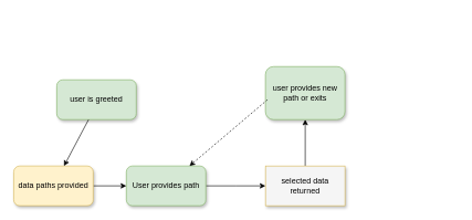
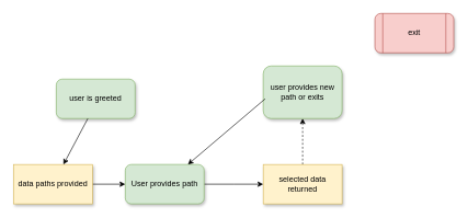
+ <mxCell id="12" value="exit" style="shape=process;whiteSpace=wrap;html=1;backgroundOutline=1;fillColor=#f8cecc;strokeColor=#b85450;fontColor=#000000;rounded=1;shadow=1;" parent="1" vertex="1"><mxGeometry x="570" y="20" width="120" height="60" as="geometry" /></mxCell>
- <mxCell id="11" value="" style="endArrow=classic;html=1;exitX=0.025;exitY=0.625;exitDx=0;exitDy=0;exitPerimeter=0;strokeColor=#000000;dashed=1;" parent="1" source="10" target="7" edge="1"><mxGeometry width="50" height="50" relative="1" as="geometry"><mxPoint x="300" y="330" as="sourcePoint" /><mxPoint x="350" y="280" as="targetPoint" /></mxGeometry></mxCell>
+ <mxCell id="11" value="" style="endArrow=classic;html=1;exitX=0.025;exitY=0.625;exitDx=0;exitDy=0;exitPerimeter=0;strokeColor=#000000;" parent="1" source="10" target="7" edge="1"><mxGeometry width="50" height="50" relative="1" as="geometry"><mxPoint x="300" y="330" as="sourcePoint" /><mxPoint x="350" y="280" as="targetPoint" /></mxGeometry></mxCell>
- <mxCell id="8" value="" style="edgeStyle=orthogonalEdgeStyle;rounded=0;orthogonalLoop=1;jettySize=auto;html=1;strokeColor=#000000;" parent="1" source="9" target="10" edge="1"><mxGeometry relative="1" as="geometry" /></mxCell>
+ <mxCell id="8" value="" style="edgeStyle=orthogonalEdgeStyle;rounded=0;orthogonalLoop=1;jettySize=auto;html=1;strokeColor=#000000;dashed=1;" parent="1" source="9" target="10" edge="1"><mxGeometry relative="1" as="geometry" /></mxCell>
- <mxCell id="4" value="data paths provided" style="whiteSpace=wrap;html=1;fillColor=#fff2cc;strokeColor=#d6b656;fontColor=#000000;shadow=1;rounded=1;" parent="1" vertex="1"><mxGeometry x="20" y="250" width="120" height="60" as="geometry" /></mxCell>
+ <mxCell id="4" value="data paths provided" style="rounded=0;whiteSpace=wrap;html=1;fillColor=#fff2cc;strokeColor=#d6b656;fontColor=#000000;shadow=1;" parent="1" vertex="1"><mxGeometry x="20" y="250" width="120" height="60" as="geometry" /></mxCell>
- <mxCell id="9" value="selected data returned" style="rounded=0;whiteSpace=wrap;html=1;fillColor=#f5f5f5;strokeColor=#d6b656;fontColor=#000000;shadow=1;" parent="1" vertex="1"><mxGeometry x="400" y="250" width="120" height="60" as="geometry" /></mxCell>
+ <mxCell id="9" value="selected data returned" style="rounded=0;whiteSpace=wrap;html=1;fillColor=#fff2cc;strokeColor=#d6b656;fontColor=#000000;shadow=1;" parent="1" vertex="1"><mxGeometry x="400" y="250" width="120" height="60" as="geometry" /></mxCell>
